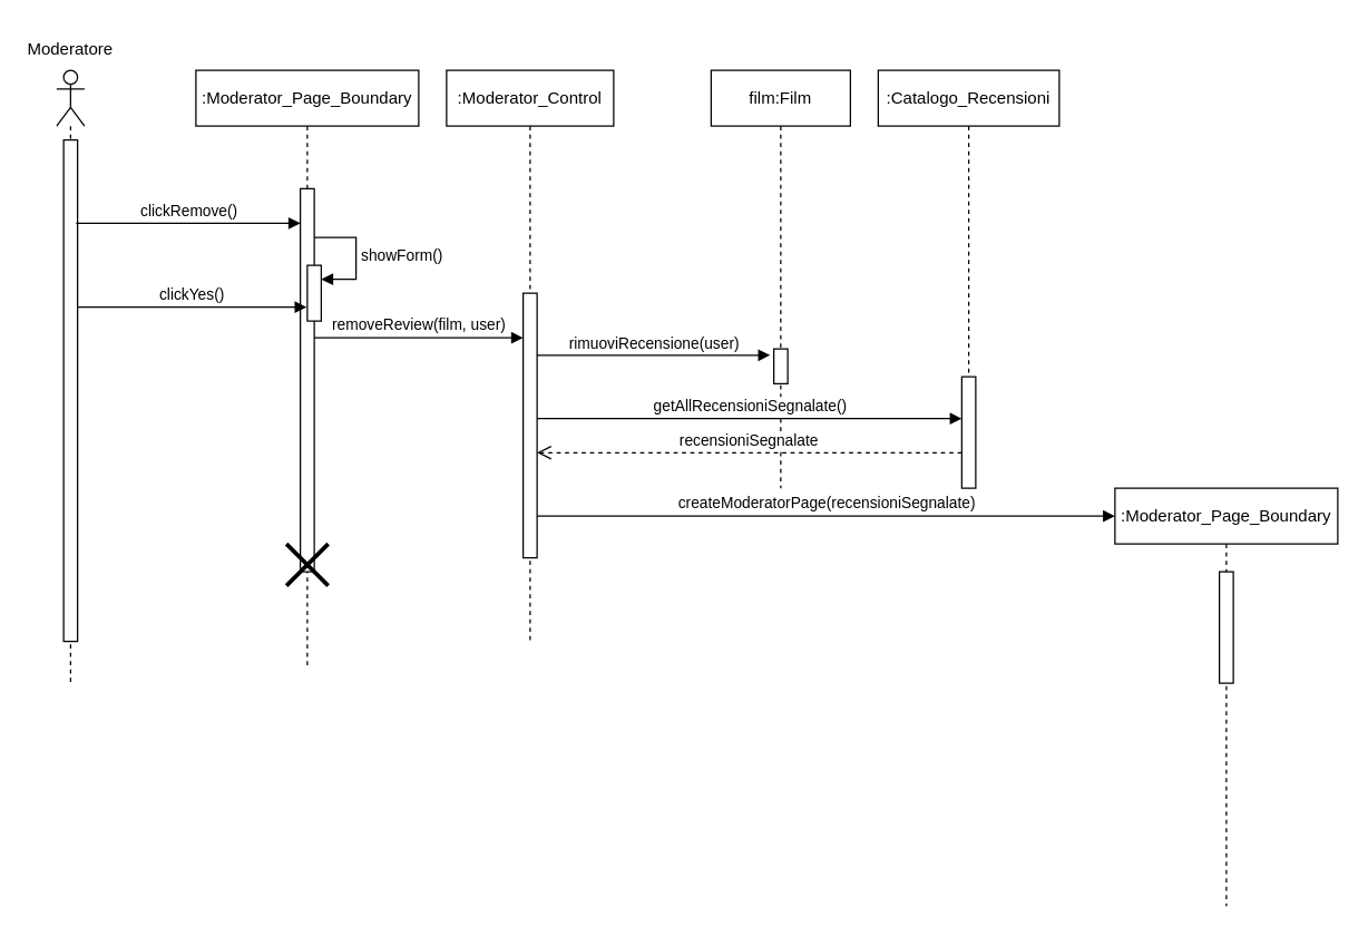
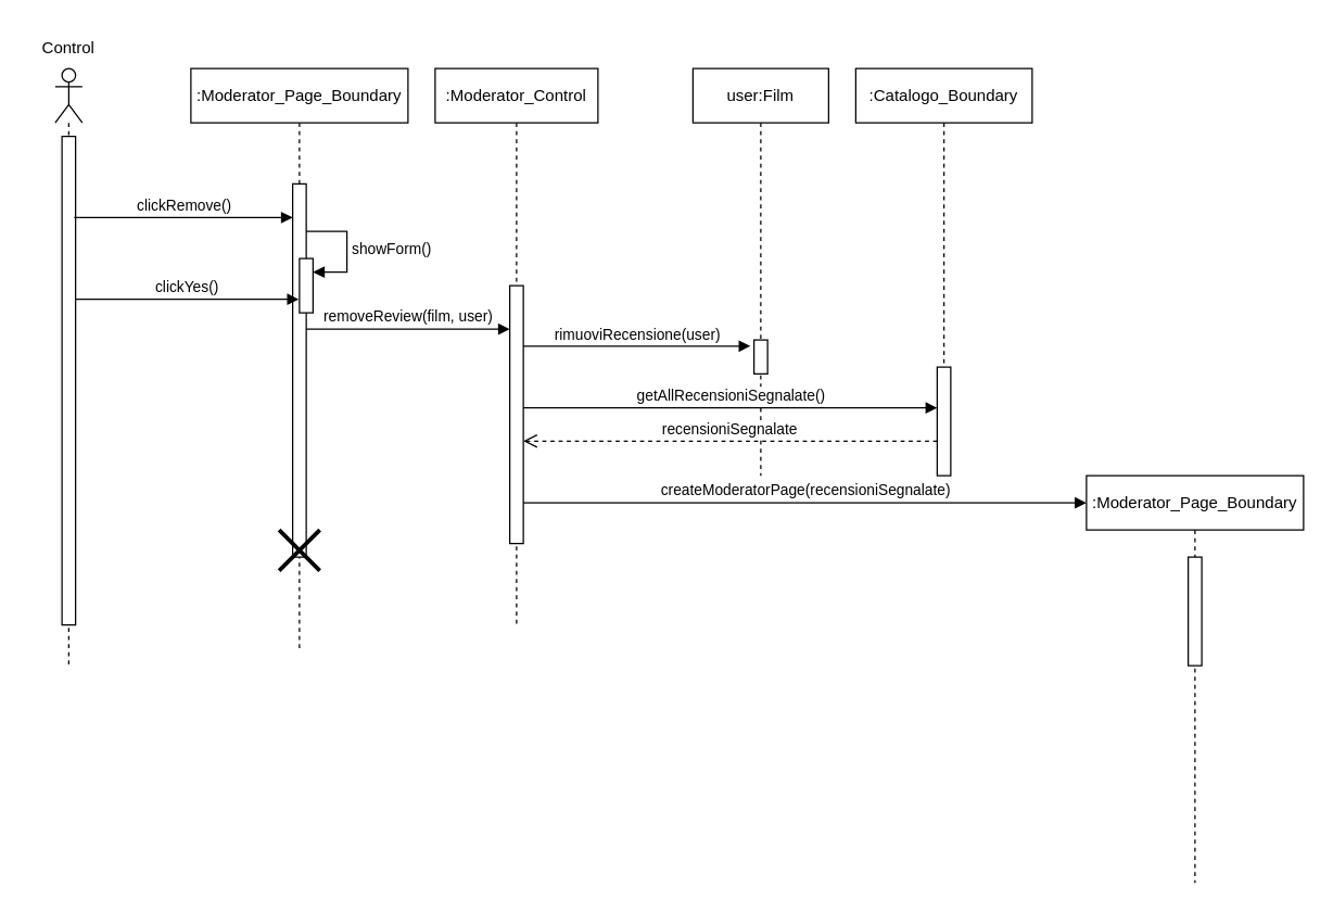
- <mxCell id="4" value="Moderatore" style="text;html=1;align=center;verticalAlign=middle;whiteSpace=wrap;rounded=0;" parent="1" vertex="1"><mxGeometry x="20" y="20" width="60" height="30" as="geometry" /></mxCell>
+ <mxCell id="4" value="Control" style="text;html=1;align=center;verticalAlign=middle;whiteSpace=wrap;rounded=0;" parent="1" vertex="1"><mxGeometry x="20" y="20" width="60" height="30" as="geometry" /></mxCell>
- <mxCell id="15" value="film:Film" style="shape=umlLifeline;perimeter=lifelinePerimeter;whiteSpace=wrap;html=1;container=1;dropTarget=0;collapsible=0;recursiveResize=0;outlineConnect=0;portConstraint=eastwest;newEdgeStyle={&quot;curved&quot;:0,&quot;rounded&quot;:0};" parent="1" vertex="1"><mxGeometry x="510" y="50" width="100" height="300" as="geometry" /></mxCell>
+ <mxCell id="15" value="user:Film" style="shape=umlLifeline;perimeter=lifelinePerimeter;whiteSpace=wrap;html=1;container=1;dropTarget=0;collapsible=0;recursiveResize=0;outlineConnect=0;portConstraint=eastwest;newEdgeStyle={&quot;curved&quot;:0,&quot;rounded&quot;:0};" parent="1" vertex="1"><mxGeometry x="510" y="50" width="100" height="300" as="geometry" /></mxCell>
- <mxCell id="18" value=":Catalogo_Recensioni" style="shape=umlLifeline;perimeter=lifelinePerimeter;whiteSpace=wrap;html=1;container=1;dropTarget=0;collapsible=0;recursiveResize=0;outlineConnect=0;portConstraint=eastwest;newEdgeStyle={&quot;curved&quot;:0,&quot;rounded&quot;:0};" parent="1" vertex="1"><mxGeometry x="630" y="50" width="130" height="300" as="geometry" /></mxCell>
+ <mxCell id="18" value=":Catalogo_Boundary" style="shape=umlLifeline;perimeter=lifelinePerimeter;whiteSpace=wrap;html=1;container=1;dropTarget=0;collapsible=0;recursiveResize=0;outlineConnect=0;portConstraint=eastwest;newEdgeStyle={&quot;curved&quot;:0,&quot;rounded&quot;:0};" parent="1" vertex="1"><mxGeometry x="630" y="50" width="130" height="300" as="geometry" /></mxCell>
